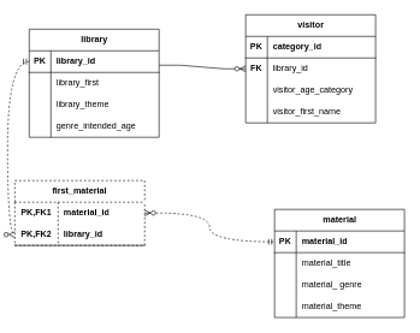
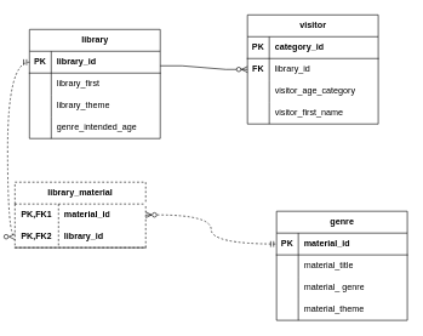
- <mxCell id="41" value="first_material" style="shape=table;startSize=30;container=1;collapsible=1;childLayout=tableLayout;fixedRows=1;rowLines=0;fontStyle=1;align=center;resizeLast=1;html=1;whiteSpace=wrap;dashed=1;" parent="1" vertex="1"><mxGeometry x="20" y="250" width="180" height="90" as="geometry" /></mxCell>
+ <mxCell id="41" value="library_material" style="shape=table;startSize=30;container=1;collapsible=1;childLayout=tableLayout;fixedRows=1;rowLines=0;fontStyle=1;align=center;resizeLast=1;html=1;whiteSpace=wrap;dashed=1;" parent="1" vertex="1"><mxGeometry x="20" y="250" width="180" height="90" as="geometry" /></mxCell>
- <mxCell id="28" value="material" style="shape=table;startSize=30;container=1;collapsible=1;childLayout=tableLayout;fixedRows=1;rowLines=0;fontStyle=1;align=center;resizeLast=1;html=1;" parent="1" vertex="1"><mxGeometry x="380" y="290" width="180" height="150" as="geometry" /></mxCell>
+ <mxCell id="28" value="genre" style="shape=table;startSize=30;container=1;collapsible=1;childLayout=tableLayout;fixedRows=1;rowLines=0;fontStyle=1;align=center;resizeLast=1;html=1;" parent="1" vertex="1"><mxGeometry x="380" y="290" width="180" height="150" as="geometry" /></mxCell>
